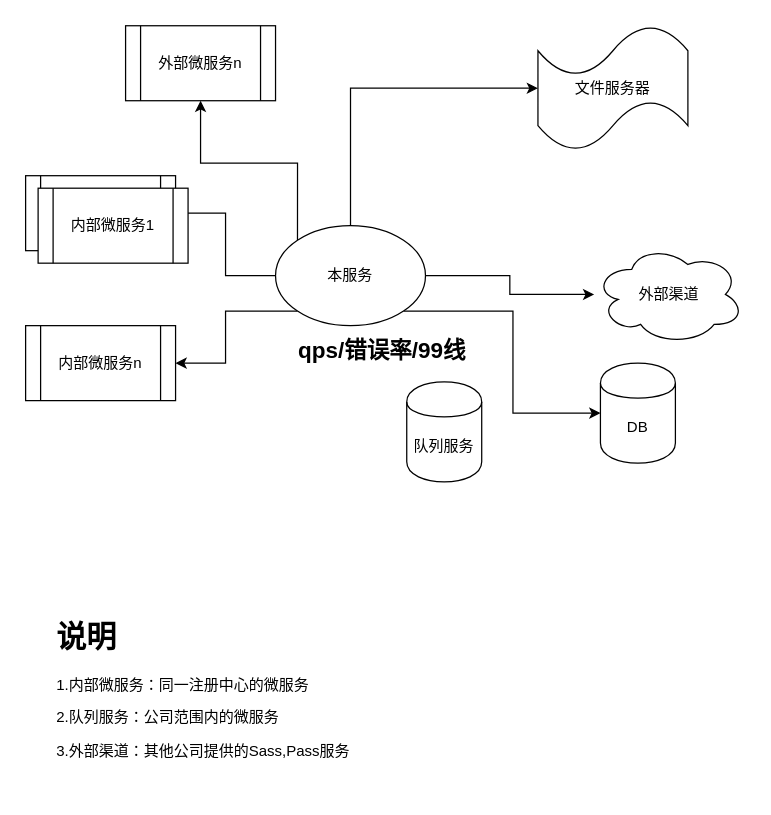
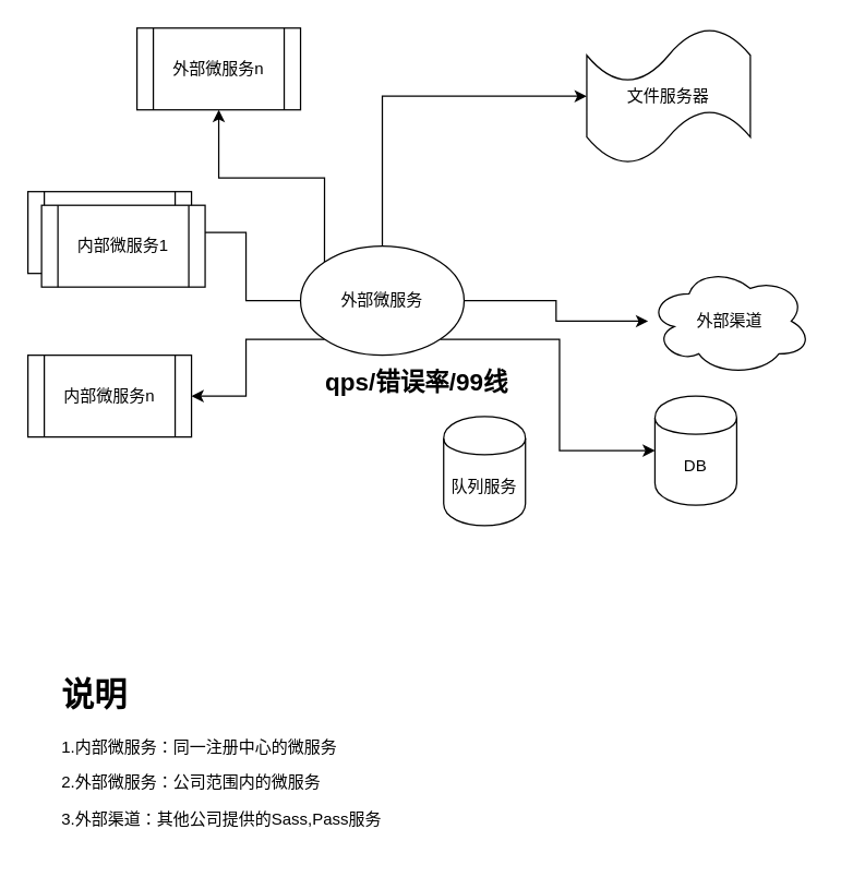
- <mxCell id="14" value="本服务" style="ellipse;whiteSpace=wrap;html=1;" vertex="1" parent="1"><mxGeometry x="220" y="180" width="120" height="80" as="geometry" /></mxCell>
+ <mxCell id="14" value="外部微服务" style="ellipse;whiteSpace=wrap;html=1;" vertex="1" parent="1"><mxGeometry x="220" y="180" width="120" height="80" as="geometry" /></mxCell>
- <mxCell id="18" value="&lt;h1&gt;说明&lt;/h1&gt;&lt;p&gt;1.内部微服务：同一注册中心的微服务&lt;/p&gt;&lt;p&gt;2.队列服务：公司范围内的微服务&lt;/p&gt;&lt;p&gt;3.外部渠道：其他公司提供的Sass,Pass服务&lt;/p&gt;" style="text;html=1;strokeColor=none;fillColor=none;spacing=5;spacingTop=-20;whiteSpace=wrap;overflow=hidden;rounded=0;" vertex="1" parent="1"><mxGeometry x="40" y="490" width="500" height="140" as="geometry" /></mxCell>
+ <mxCell id="18" value="&lt;h1&gt;说明&lt;/h1&gt;&lt;p&gt;1.内部微服务：同一注册中心的微服务&lt;/p&gt;&lt;p&gt;2.外部微服务：公司范围内的微服务&lt;/p&gt;&lt;p&gt;3.外部渠道：其他公司提供的Sass,Pass服务&lt;/p&gt;" style="text;html=1;strokeColor=none;fillColor=none;spacing=5;spacingTop=-20;whiteSpace=wrap;overflow=hidden;rounded=0;" vertex="1" parent="1"><mxGeometry x="40" y="490" width="500" height="140" as="geometry" /></mxCell>
